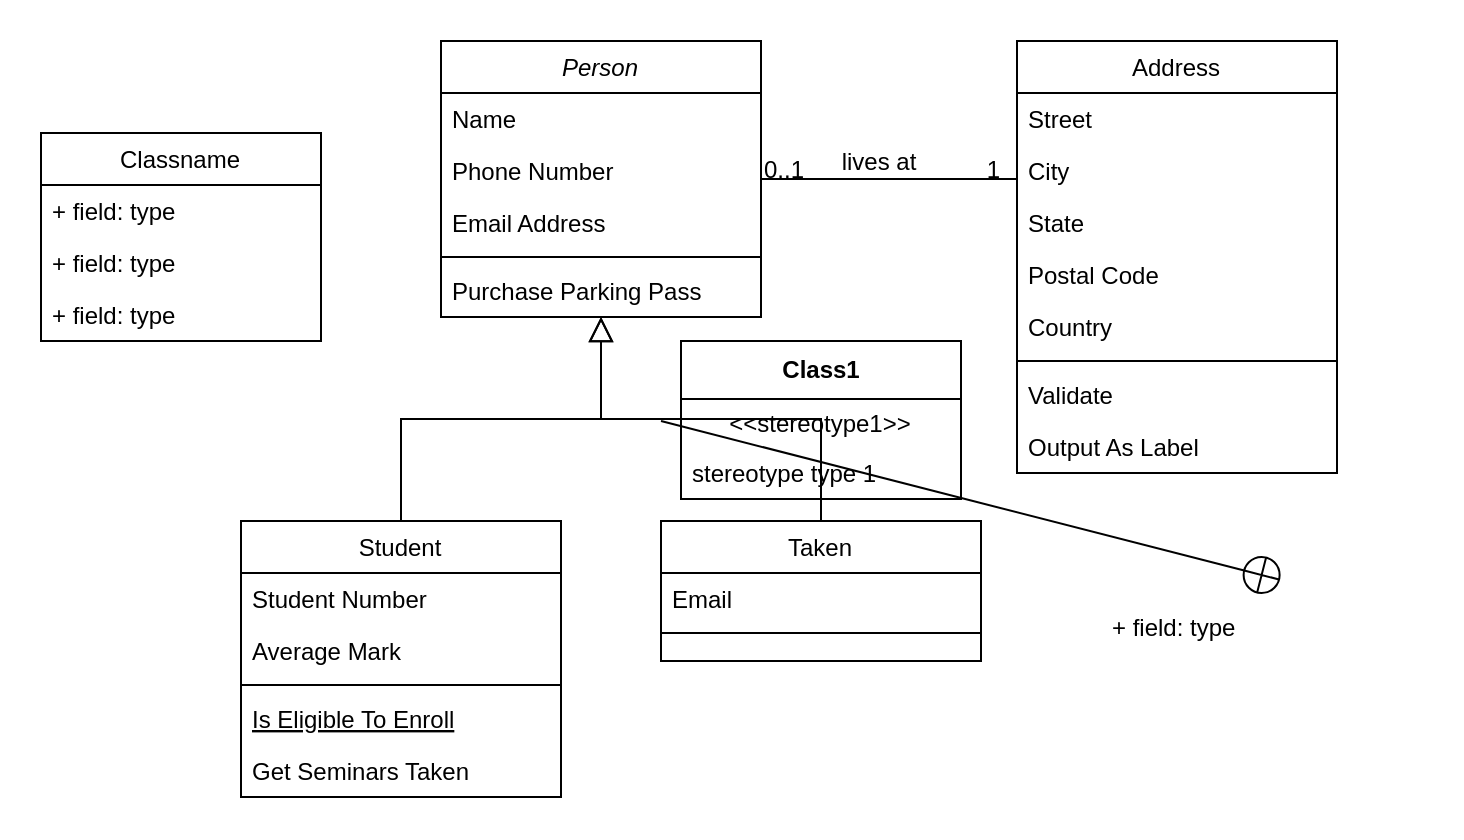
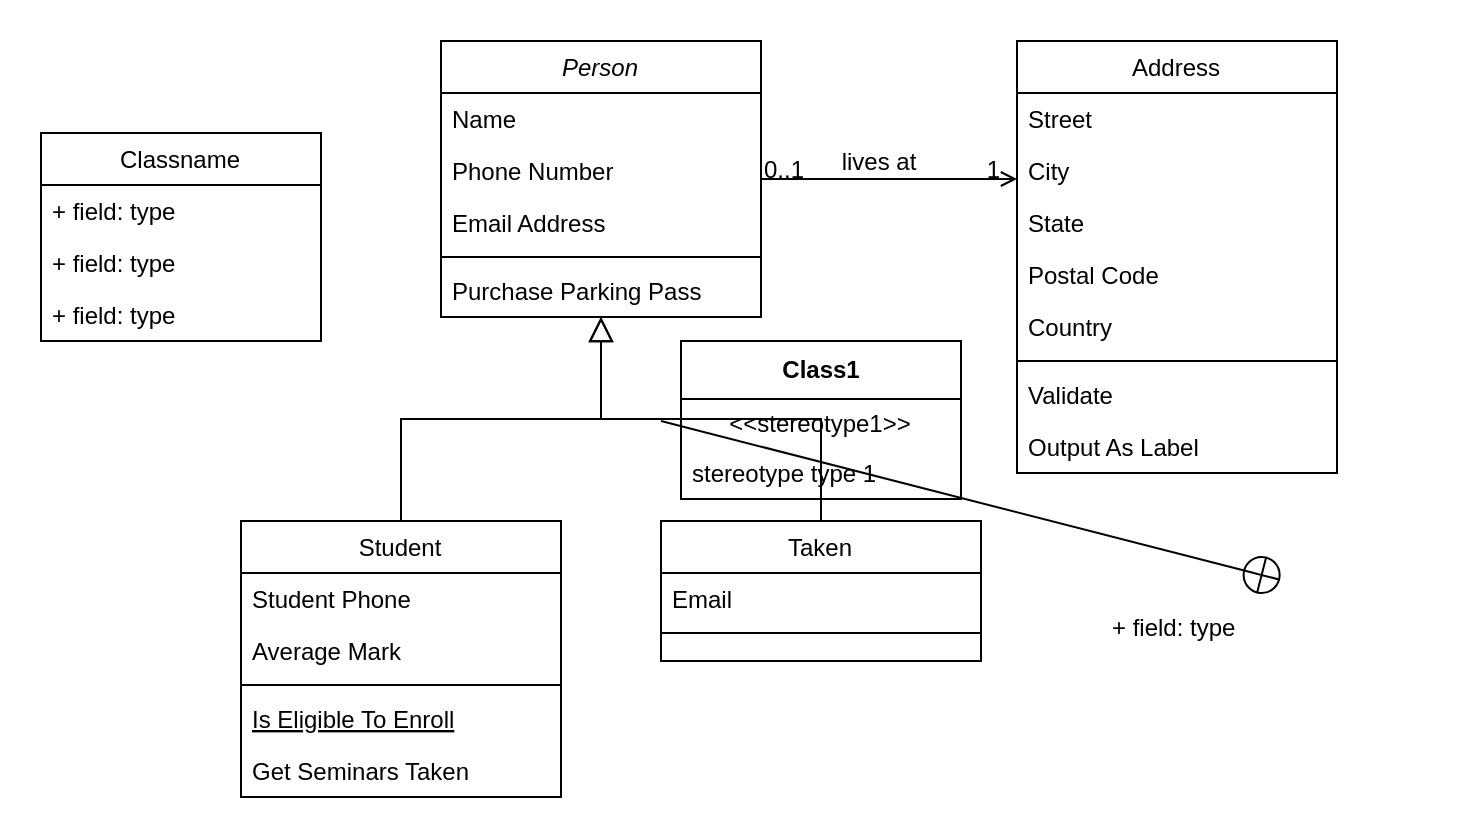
- <mxCell id="28" value="" style="endArrow=none;shadow=0;strokeWidth=1;rounded=0;endFill=1;edgeStyle=elbowEdgeStyle;elbow=vertical;" parent="1" source="2" target="19" edge="1"><mxGeometry x="0.5" y="41" relative="1" as="geometry"><mxPoint x="380" y="92" as="sourcePoint" /><mxPoint x="540" y="92" as="targetPoint" /><mxPoint x="-40" y="32" as="offset" /></mxGeometry></mxCell>
+ <mxCell id="28" value="" style="endArrow=open;shadow=0;strokeWidth=1;rounded=0;endFill=1;edgeStyle=elbowEdgeStyle;elbow=vertical;" parent="1" source="2" target="19" edge="1"><mxGeometry x="0.5" y="41" relative="1" as="geometry"><mxPoint x="380" y="92" as="sourcePoint" /><mxPoint x="540" y="92" as="targetPoint" /><mxPoint x="-40" y="32" as="offset" /></mxGeometry></mxCell>
- <mxCell id="9" value="Student Number" style="text;align=left;verticalAlign=top;spacingLeft=4;spacingRight=4;overflow=hidden;rotatable=0;points=[[0,0.5],[1,0.5]];portConstraint=eastwest;" parent="8" vertex="1"><mxGeometry y="26" width="160" height="26" as="geometry" /></mxCell>
+ <mxCell id="9" value="Student Phone" style="text;align=left;verticalAlign=top;spacingLeft=4;spacingRight=4;overflow=hidden;rotatable=0;points=[[0,0.5],[1,0.5]];portConstraint=eastwest;" parent="8" vertex="1"><mxGeometry y="26" width="160" height="26" as="geometry" /></mxCell>
